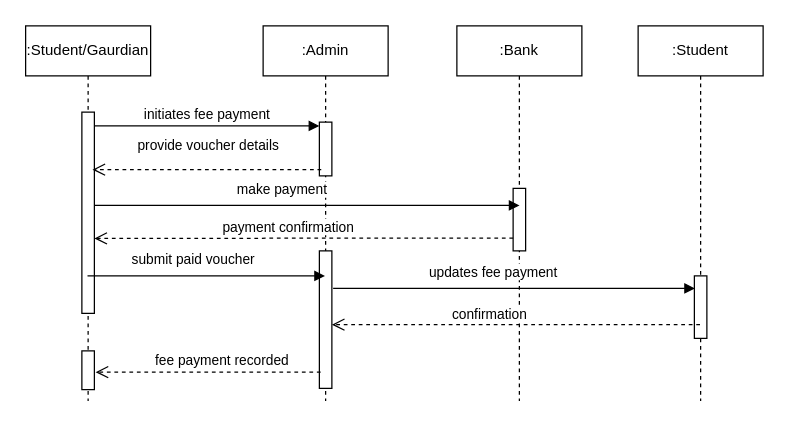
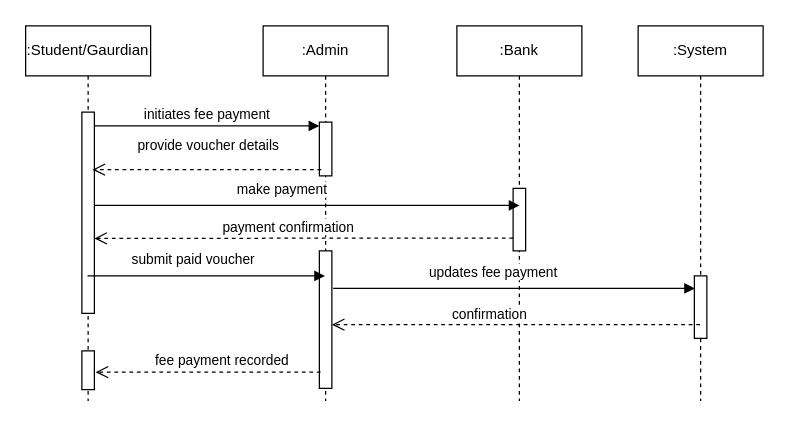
- <mxCell id="14" value=":Student" style="shape=umlLifeline;perimeter=lifelinePerimeter;whiteSpace=wrap;html=1;container=0;dropTarget=0;collapsible=0;recursiveResize=0;outlineConnect=0;portConstraint=eastwest;newEdgeStyle={&quot;edgeStyle&quot;:&quot;elbowEdgeStyle&quot;,&quot;elbow&quot;:&quot;vertical&quot;,&quot;curved&quot;:0,&quot;rounded&quot;:0};" vertex="1" parent="1"><mxGeometry x="510" y="20" width="100" height="300" as="geometry" /></mxCell>
+ <mxCell id="14" value=":System" style="shape=umlLifeline;perimeter=lifelinePerimeter;whiteSpace=wrap;html=1;container=0;dropTarget=0;collapsible=0;recursiveResize=0;outlineConnect=0;portConstraint=eastwest;newEdgeStyle={&quot;edgeStyle&quot;:&quot;elbowEdgeStyle&quot;,&quot;elbow&quot;:&quot;vertical&quot;,&quot;curved&quot;:0,&quot;rounded&quot;:0};" vertex="1" parent="1"><mxGeometry x="510" y="20" width="100" height="300" as="geometry" /></mxCell>
